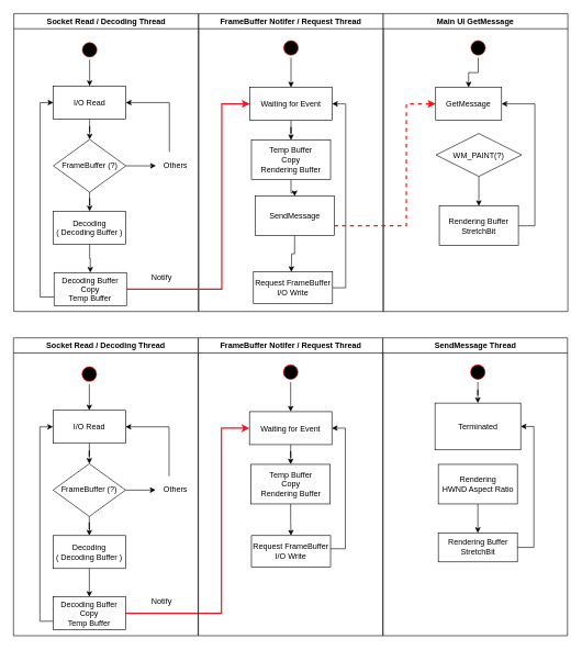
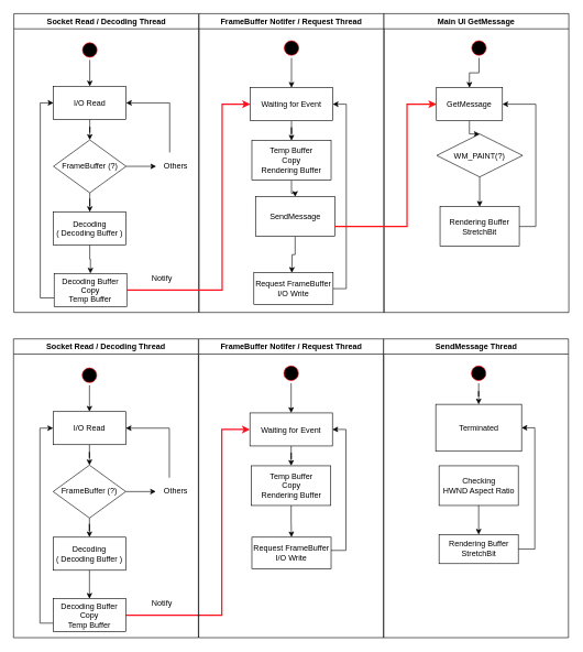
+ <mxCell id="29" style="edgeStyle=orthogonalEdgeStyle;rounded=0;orthogonalLoop=1;jettySize=auto;html=1;entryX=0.5;entryY=0;entryDx=0;entryDy=0;" edge="1" parent="28" source="30" target="34"><mxGeometry relative="1" as="geometry" /></mxCell>
- <mxCell id="37" style="edgeStyle=orthogonalEdgeStyle;rounded=0;orthogonalLoop=1;jettySize=auto;html=1;entryX=0;entryY=0.5;entryDx=0;entryDy=0;strokeColor=#FF1212;strokeWidth=2;dashed=1;" edge="1" parent="1" source="25" target="30"><mxGeometry relative="1" as="geometry"><Array as="points"><mxPoint x="616" y="342" /><mxPoint x="616" y="157" /></Array></mxGeometry></mxCell>
+ <mxCell id="37" style="edgeStyle=orthogonalEdgeStyle;rounded=0;orthogonalLoop=1;jettySize=auto;html=1;entryX=0;entryY=0.5;entryDx=0;entryDy=0;strokeColor=#FF1212;strokeWidth=2;" edge="1" parent="1" source="25" target="30"><mxGeometry relative="1" as="geometry"><Array as="points"><mxPoint x="616" y="342" /><mxPoint x="616" y="157" /></Array></mxGeometry></mxCell>
- <mxCell id="68" value="Rendering&lt;div&gt;HWND Aspect Ratio&lt;/div&gt;" style="rounded=0;whiteSpace=wrap;html=1;fillColor=#FFFFFF;strokeColor=#000000;fillStyle=auto;" vertex="1" parent="61"><mxGeometry x="84" y="192" width="120" height="60" as="geometry" /></mxCell>
+ <mxCell id="68" value="Checking&lt;div&gt;HWND Aspect Ratio&lt;/div&gt;" style="rounded=0;whiteSpace=wrap;html=1;fillColor=#FFFFFF;strokeColor=#000000;fillStyle=auto;" vertex="1" parent="61"><mxGeometry x="84" y="192" width="120" height="60" as="geometry" /></mxCell>
